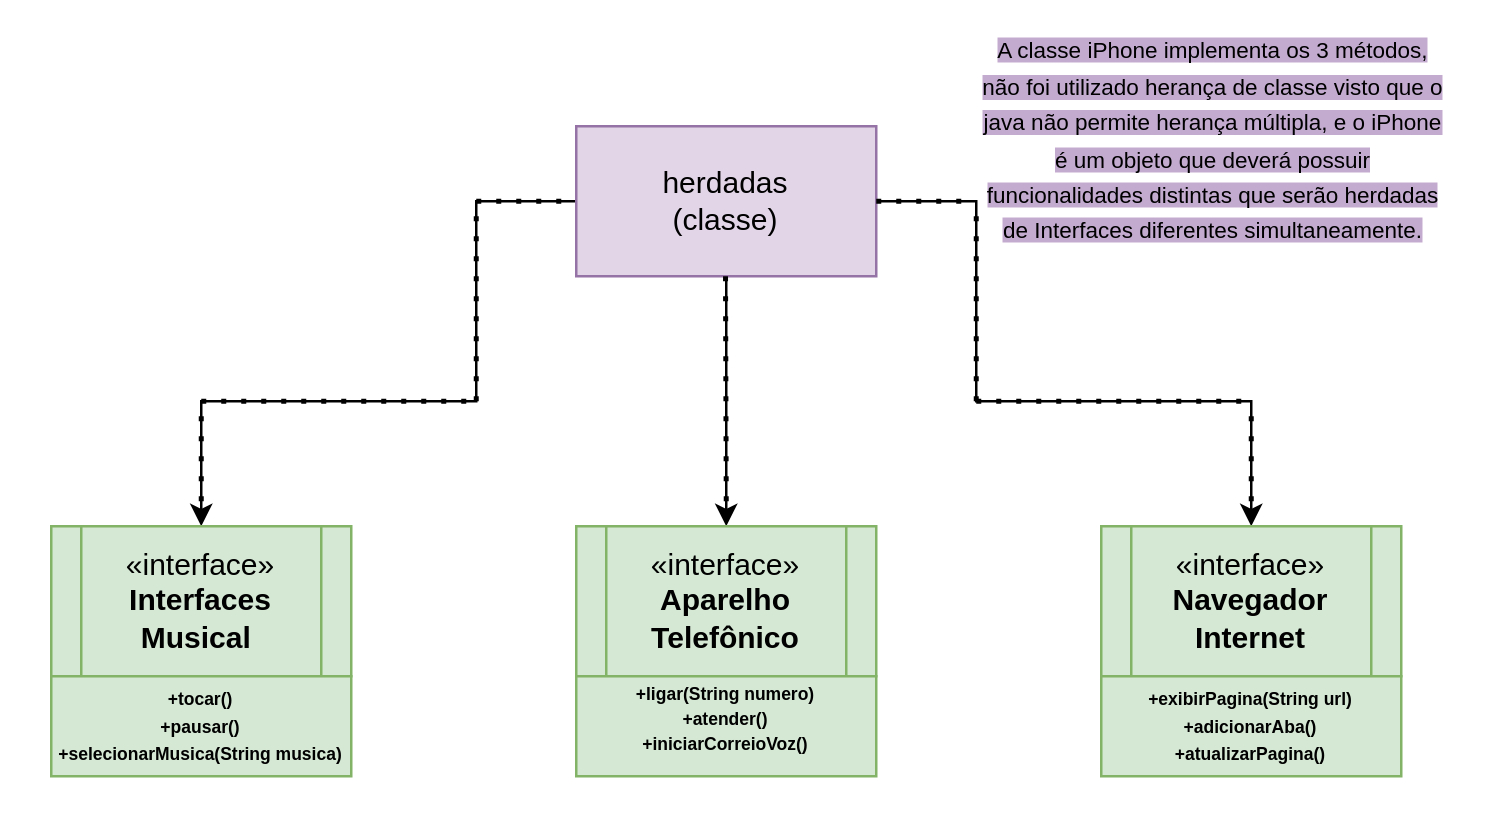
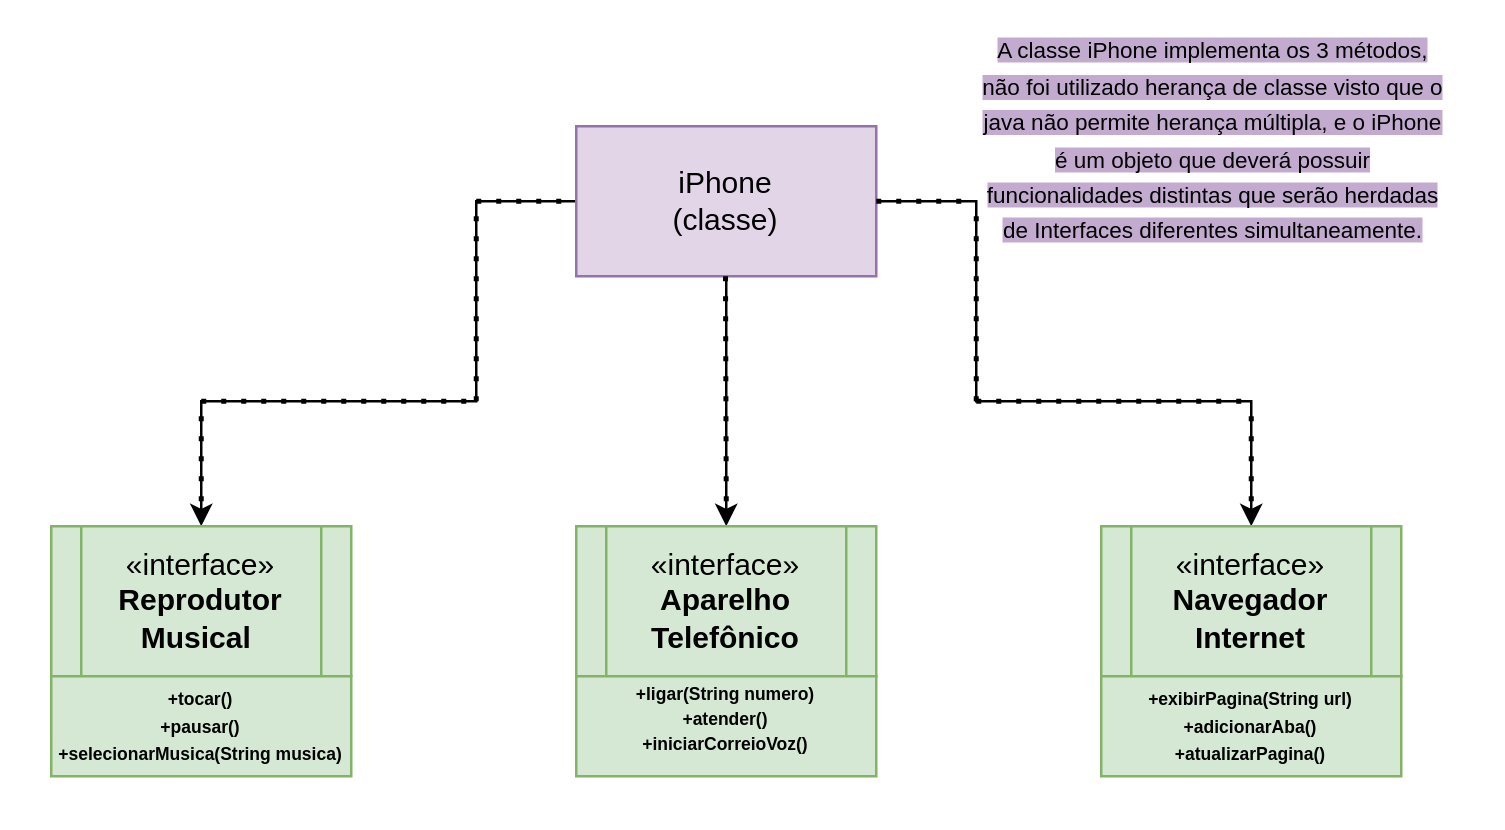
- <mxCell id="5" value="herdadas&lt;br&gt;(classe)" style="rounded=0;whiteSpace=wrap;html=1;fillColor=#e1d5e7;strokeColor=#9673a6;" vertex="1" parent="1"><mxGeometry x="230" y="50" width="120" height="60" as="geometry" /></mxCell>
+ <mxCell id="5" value="iPhone&lt;br&gt;(classe)" style="rounded=0;whiteSpace=wrap;html=1;fillColor=#e1d5e7;strokeColor=#9673a6;" vertex="1" parent="1"><mxGeometry x="230" y="50" width="120" height="60" as="geometry" /></mxCell>
- <mxCell id="6" value="&lt;div&gt;«interface»&lt;br&gt;&lt;b&gt;Interfaces Musical&amp;nbsp;&lt;/b&gt;&lt;br&gt;&lt;/div&gt;" style="shape=process;whiteSpace=wrap;html=1;backgroundOutline=1;fillColor=#d5e8d4;strokeColor=#82b366;" vertex="1" parent="1"><mxGeometry x="20" y="210" width="120" height="60" as="geometry" /></mxCell>
+ <mxCell id="6" value="&lt;div&gt;«interface»&lt;br&gt;&lt;b&gt;Reprodutor Musical&amp;nbsp;&lt;/b&gt;&lt;br&gt;&lt;/div&gt;" style="shape=process;whiteSpace=wrap;html=1;backgroundOutline=1;fillColor=#d5e8d4;strokeColor=#82b366;" vertex="1" parent="1"><mxGeometry x="20" y="210" width="120" height="60" as="geometry" /></mxCell>
